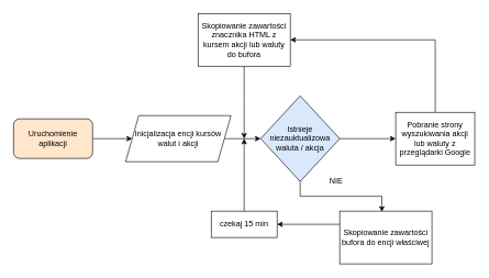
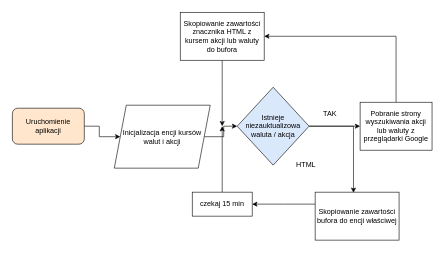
+ <mxCell id="13" value="TAK" style="text;html=1;strokeColor=none;fillColor=none;align=center;verticalAlign=middle;whiteSpace=wrap;rounded=0;" parent="1" vertex="1"><mxGeometry x="520" y="175" width="60" height="30" as="geometry" /></mxCell>
- <mxCell id="5" value="Inicjalizacja encji kursów walut i akcji" style="shape=parallelogram;perimeter=parallelogramPerimeter;whiteSpace=wrap;html=1;fixedSize=1;" parent="1" vertex="1"><mxGeometry x="190" y="175" width="160" height="70" as="geometry" /></mxCell>
+ <mxCell id="5" value="Inicjalizacja encji kursów walut i akcji" style="shape=parallelogram;perimeter=parallelogramPerimeter;whiteSpace=wrap;html=1;fixedSize=1;" parent="1" vertex="1"><mxGeometry x="190" y="175" width="160" height="105" as="geometry" /></mxCell>
- <mxCell id="14" value="NIE" style="text;html=1;strokeColor=none;fillColor=none;align=center;verticalAlign=middle;whiteSpace=wrap;rounded=0;" parent="1" vertex="1"><mxGeometry x="480" y="260" width="60" height="30" as="geometry" /></mxCell>
+ <mxCell id="14" value="HTML" style="text;html=1;strokeColor=none;fillColor=none;align=center;verticalAlign=middle;whiteSpace=wrap;rounded=0;" parent="1" vertex="1"><mxGeometry x="480" y="260" width="60" height="30" as="geometry" /></mxCell>
- <mxCell id="16" value="Skopiowanie zawartości bufora do encji właściwej" style="rounded=0;whiteSpace=wrap;html=1;" parent="1" vertex="1"><mxGeometry x="515" y="320" width="140" height="80" as="geometry" /></mxCell>
+ <mxCell id="16" value="Skopiowanie zawartości bufora do encji właściwej" style="rounded=0;whiteSpace=wrap;html=1;" parent="1" vertex="1"><mxGeometry x="525" y="320" width="140" height="80" as="geometry" /></mxCell>
